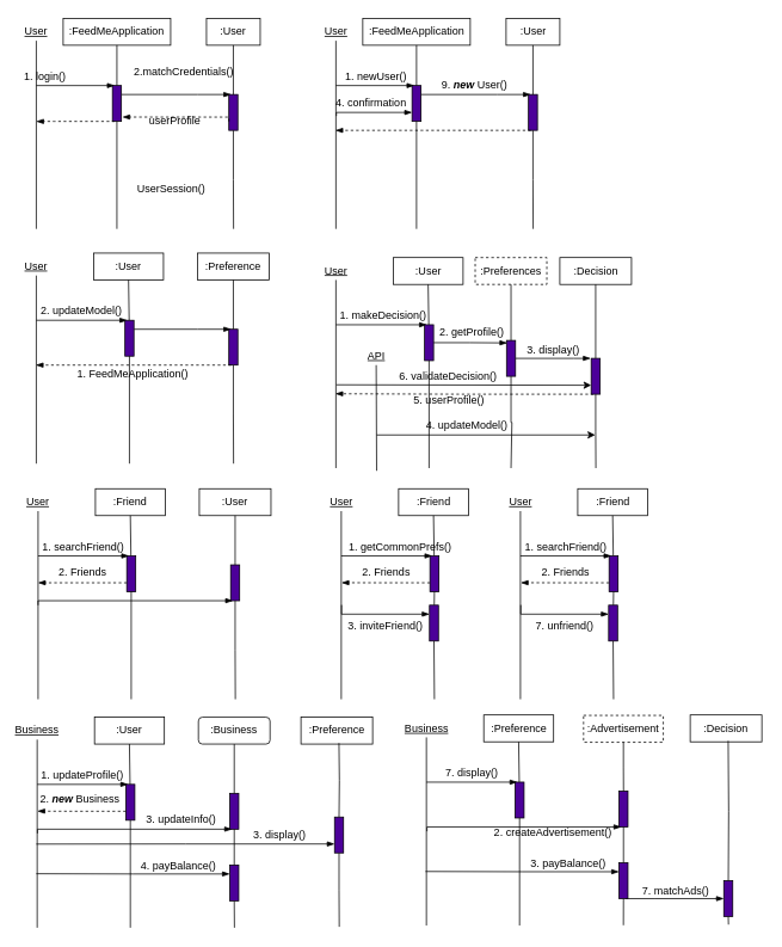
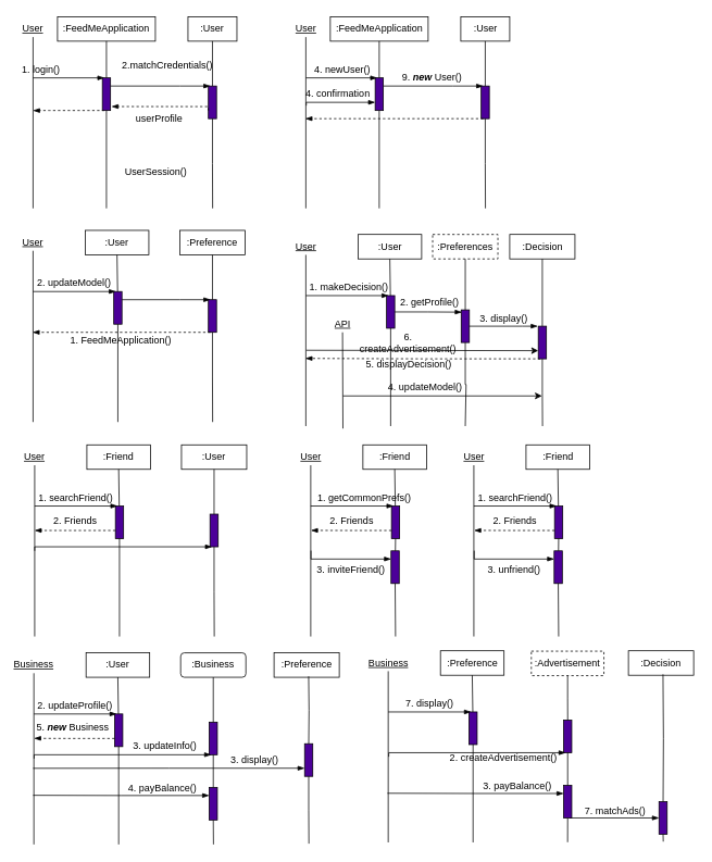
- <mxCell id="28" value="1. newUser()" style="text;html=1;strokeColor=none;fillColor=none;align=center;verticalAlign=middle;whiteSpace=wrap;rounded=0;" vertex="1" parent="1"><mxGeometry x="380" y="75" width="79" height="20" as="geometry" /></mxCell>
+ <mxCell id="28" value="4. newUser()" style="text;html=1;strokeColor=none;fillColor=none;align=center;verticalAlign=middle;whiteSpace=wrap;rounded=0;" vertex="1" parent="1"><mxGeometry x="380" y="75" width="79" height="20" as="geometry" /></mxCell>
- <mxCell id="19" value="userProfile" style="text;html=1;strokeColor=none;fillColor=none;align=center;verticalAlign=middle;whiteSpace=wrap;rounded=0;" vertex="1" parent="1"><mxGeometry x="175" y="125" width="40" height="20" as="geometry" /></mxCell>
+ <mxCell id="19" value="userProfile" style="text;html=1;strokeColor=none;fillColor=none;align=center;verticalAlign=middle;whiteSpace=wrap;rounded=0;" vertex="1" parent="1"><mxGeometry x="175" y="135" width="40" height="20" as="geometry" /></mxCell>
- <mxCell id="66" value="6. validateDecision()" style="text;html=1;strokeColor=none;fillColor=none;align=center;verticalAlign=middle;whiteSpace=wrap;rounded=0;" vertex="1" parent="1"><mxGeometry x="434.5" y="400" width="130" height="40" as="geometry" /></mxCell>
+ <mxCell id="66" value="6. createAdvertisement()" style="text;html=1;strokeColor=none;fillColor=none;align=center;verticalAlign=middle;whiteSpace=wrap;rounded=0;" vertex="1" parent="1"><mxGeometry x="434.5" y="400" width="130" height="40" as="geometry" /></mxCell>
- <mxCell id="79" value="5. userProfile()" style="text;html=1;strokeColor=none;fillColor=none;align=center;verticalAlign=middle;whiteSpace=wrap;rounded=0;" vertex="1" parent="1"><mxGeometry x="435.5" y="427" width="130" height="40" as="geometry" /></mxCell>
+ <mxCell id="79" value="5. displayDecision()" style="text;html=1;strokeColor=none;fillColor=none;align=center;verticalAlign=middle;whiteSpace=wrap;rounded=0;" vertex="1" parent="1"><mxGeometry x="435.5" y="427" width="130" height="40" as="geometry" /></mxCell>
- <mxCell id="118" value="7. unfriend()" style="text;html=1;strokeColor=none;fillColor=none;align=center;verticalAlign=middle;whiteSpace=wrap;rounded=0;" vertex="1" parent="1"><mxGeometry x="571" y="681" width="118" height="33" as="geometry" /></mxCell>
+ <mxCell id="118" value="3. unfriend()" style="text;html=1;strokeColor=none;fillColor=none;align=center;verticalAlign=middle;whiteSpace=wrap;rounded=0;" vertex="1" parent="1"><mxGeometry x="571" y="681" width="118" height="33" as="geometry" /></mxCell>
- <mxCell id="131" value="1. updateProfile()" style="text;html=1;strokeColor=none;fillColor=none;align=center;verticalAlign=middle;whiteSpace=wrap;rounded=0;" vertex="1" parent="1"><mxGeometry x="44" y="855" width="95" height="20" as="geometry" /></mxCell>
+ <mxCell id="131" value="2. updateProfile()" style="text;html=1;strokeColor=none;fillColor=none;align=center;verticalAlign=middle;whiteSpace=wrap;rounded=0;" vertex="1" parent="1"><mxGeometry x="44" y="855" width="95" height="20" as="geometry" /></mxCell>
- <mxCell id="138" value="2. &lt;b&gt;&lt;i&gt;new&amp;nbsp;&lt;/i&gt;&lt;/b&gt;Business" style="text;html=1;strokeColor=none;fillColor=none;align=center;verticalAlign=middle;whiteSpace=wrap;rounded=0;" vertex="1" parent="1"><mxGeometry x="24" y="884.5" width="130" height="15" as="geometry" /></mxCell>
+ <mxCell id="138" value="5. &lt;b&gt;&lt;i&gt;new&amp;nbsp;&lt;/i&gt;&lt;/b&gt;Business" style="text;html=1;strokeColor=none;fillColor=none;align=center;verticalAlign=middle;whiteSpace=wrap;rounded=0;" vertex="1" parent="1"><mxGeometry x="24" y="884.5" width="130" height="15" as="geometry" /></mxCell>
